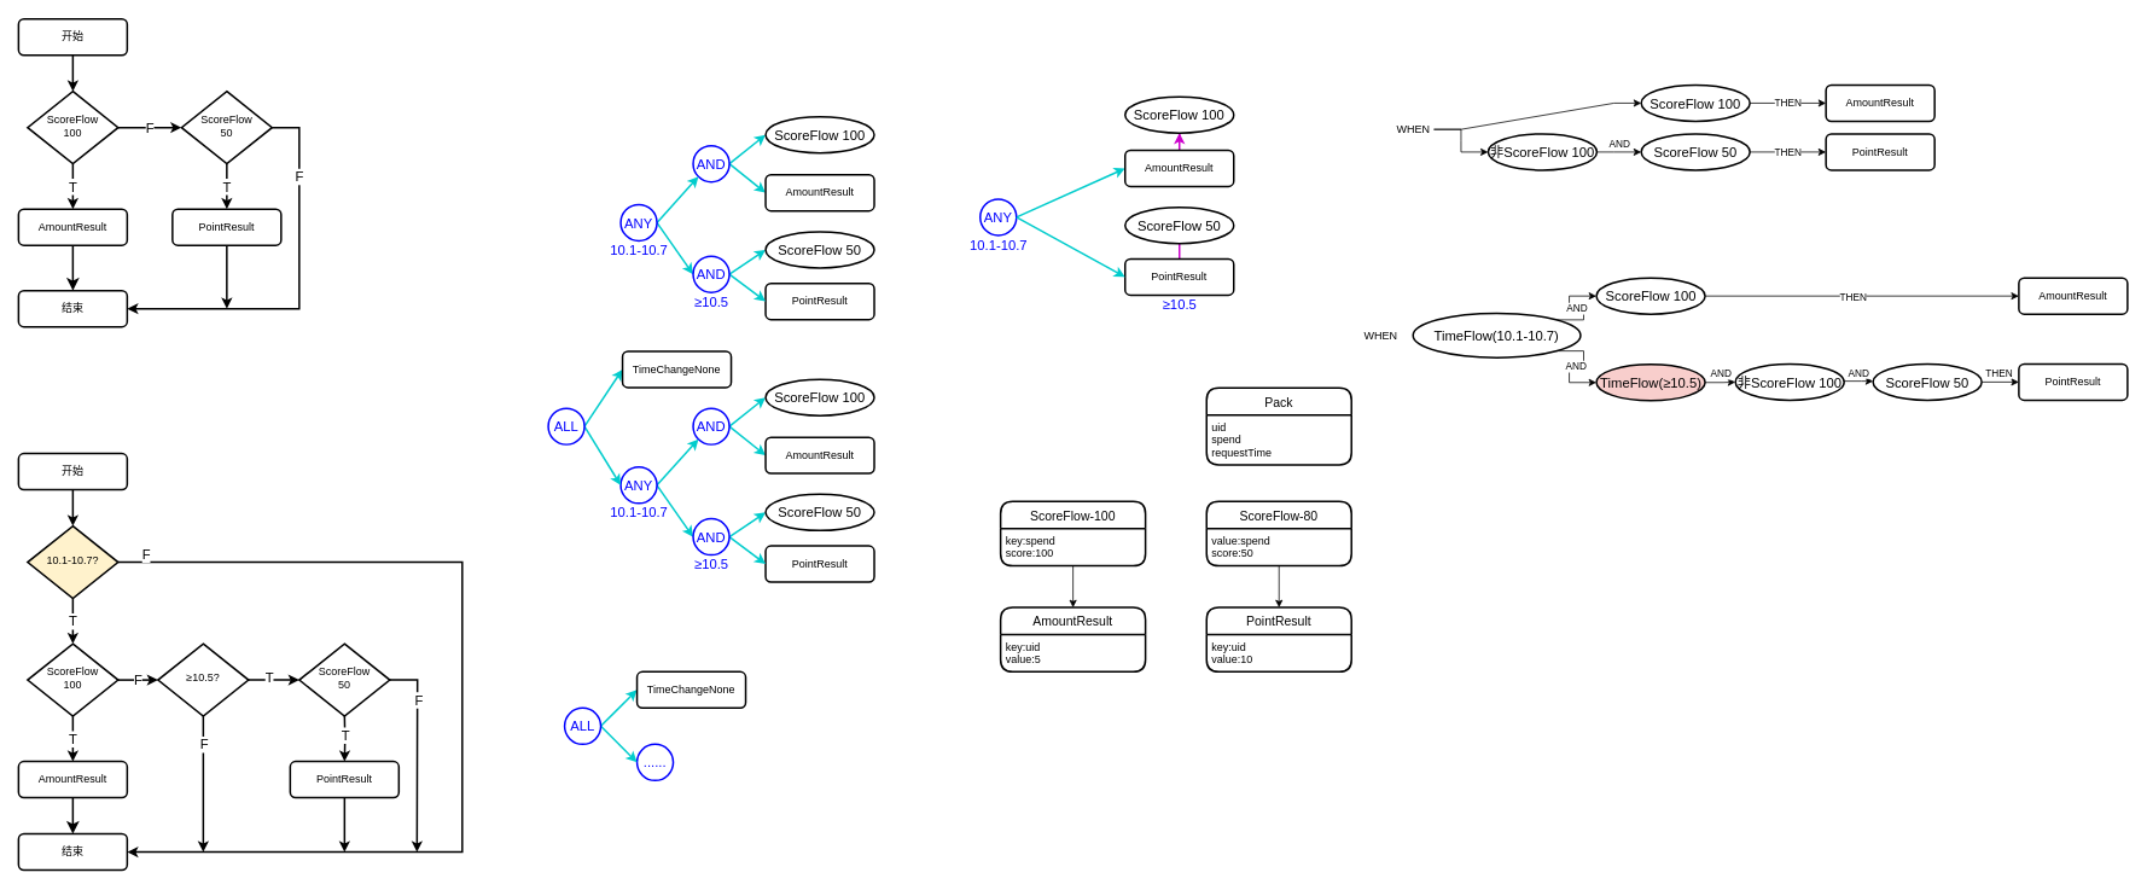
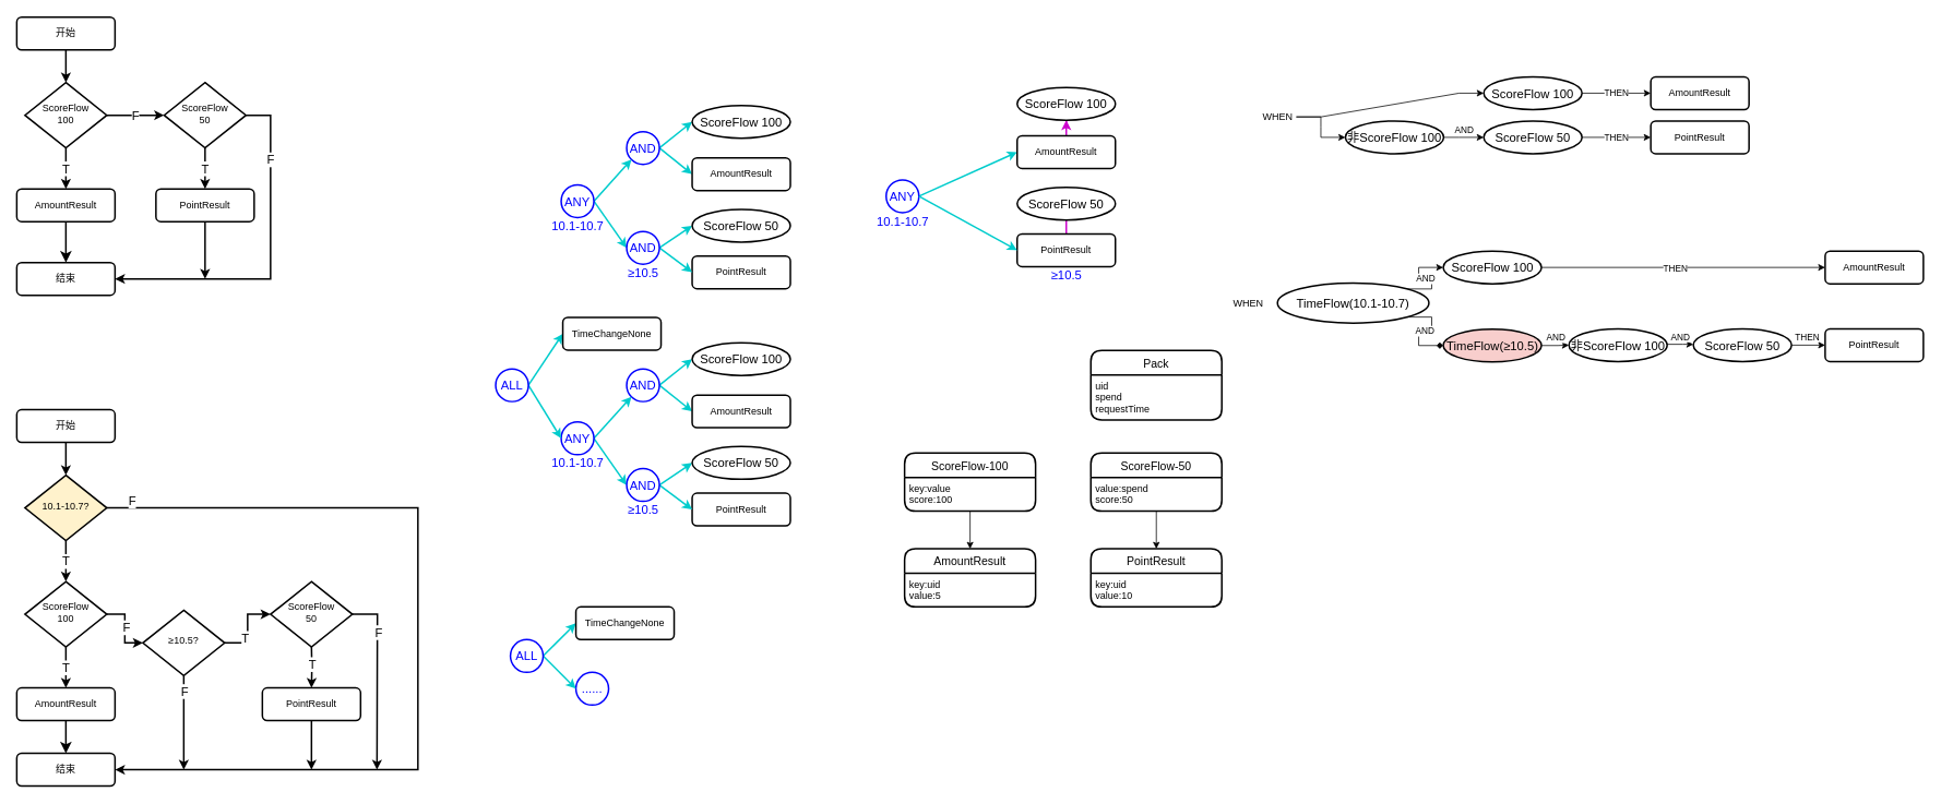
- <mxCell id="117" style="edgeStyle=entityRelationEdgeStyle;rounded=0;orthogonalLoop=1;jettySize=auto;html=1;exitX=1;exitY=1;exitDx=0;exitDy=0;" edge="1" parent="1" source="119" target="122"><mxGeometry relative="1" as="geometry" /></mxCell>
+ <mxCell id="117" style="edgeStyle=entityRelationEdgeStyle;rounded=0;orthogonalLoop=1;jettySize=auto;html=1;exitX=1;exitY=1;exitDx=0;exitDy=0;endArrow=diamond;" edge="1" parent="1" source="119" target="122"><mxGeometry relative="1" as="geometry" /></mxCell>
- <mxCell id="101" value="ScoreFlow-80" style="swimlane;childLayout=stackLayout;horizontal=1;startSize=30;horizontalStack=0;rounded=1;fontSize=14;fontStyle=0;strokeWidth=2;resizeParent=0;resizeLast=1;shadow=0;dashed=0;align=center;" parent="1" vertex="1"><mxGeometry x="1332" y="553" width="160" height="71" as="geometry" /></mxCell>
+ <mxCell id="101" value="ScoreFlow-50" style="swimlane;childLayout=stackLayout;horizontal=1;startSize=30;horizontalStack=0;rounded=1;fontSize=14;fontStyle=0;strokeWidth=2;resizeParent=0;resizeLast=1;shadow=0;dashed=0;align=center;" parent="1" vertex="1"><mxGeometry x="1332" y="553" width="160" height="71" as="geometry" /></mxCell>
- <mxCell id="100" value="key:spend&#10;score:100" style="align=left;strokeColor=none;fillColor=none;spacingLeft=4;fontSize=12;verticalAlign=top;resizable=0;rotatable=0;part=1;" parent="99" vertex="1"><mxGeometry y="30" width="160" height="41" as="geometry" /></mxCell>
+ <mxCell id="100" value="key:value&#10;score:100" style="align=left;strokeColor=none;fillColor=none;spacingLeft=4;fontSize=12;verticalAlign=top;resizable=0;rotatable=0;part=1;" parent="99" vertex="1"><mxGeometry y="30" width="160" height="41" as="geometry" /></mxCell>
- <mxCell id="41" value="≥10.5?" style="rhombus;whiteSpace=wrap;html=1;shadow=0;fontFamily=Helvetica;fontSize=12;align=center;strokeWidth=2;spacing=6;spacingTop=-4;" parent="1" vertex="1"><mxGeometry x="174" y="710" width="100" height="80" as="geometry" /></mxCell>
+ <mxCell id="41" value="≥10.5?" style="rhombus;whiteSpace=wrap;html=1;shadow=0;fontFamily=Helvetica;fontSize=12;align=center;strokeWidth=2;spacing=6;spacingTop=-4;" parent="1" vertex="1"><mxGeometry x="174" y="745" width="100" height="80" as="geometry" /></mxCell>
